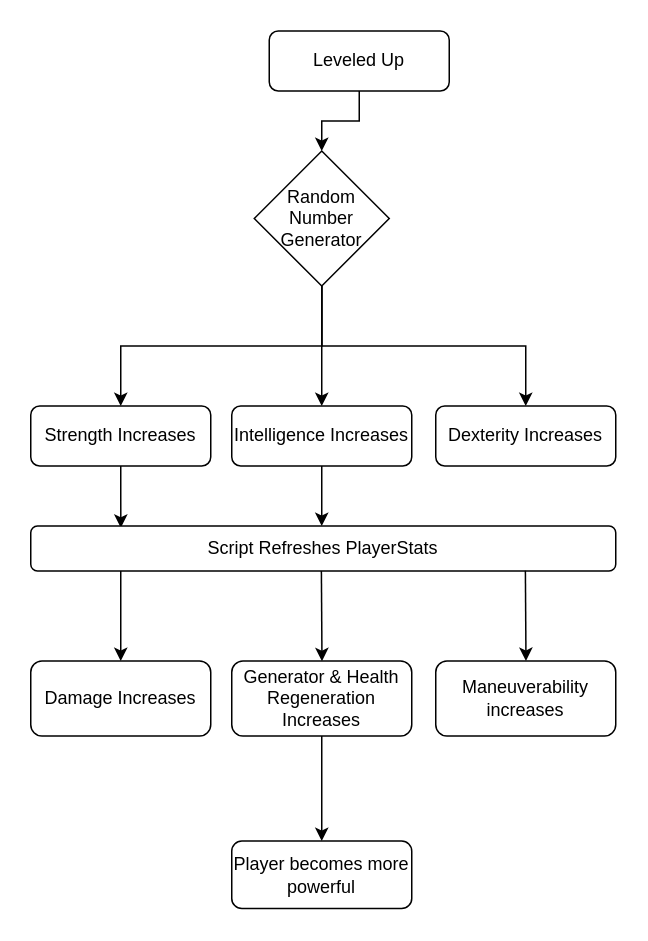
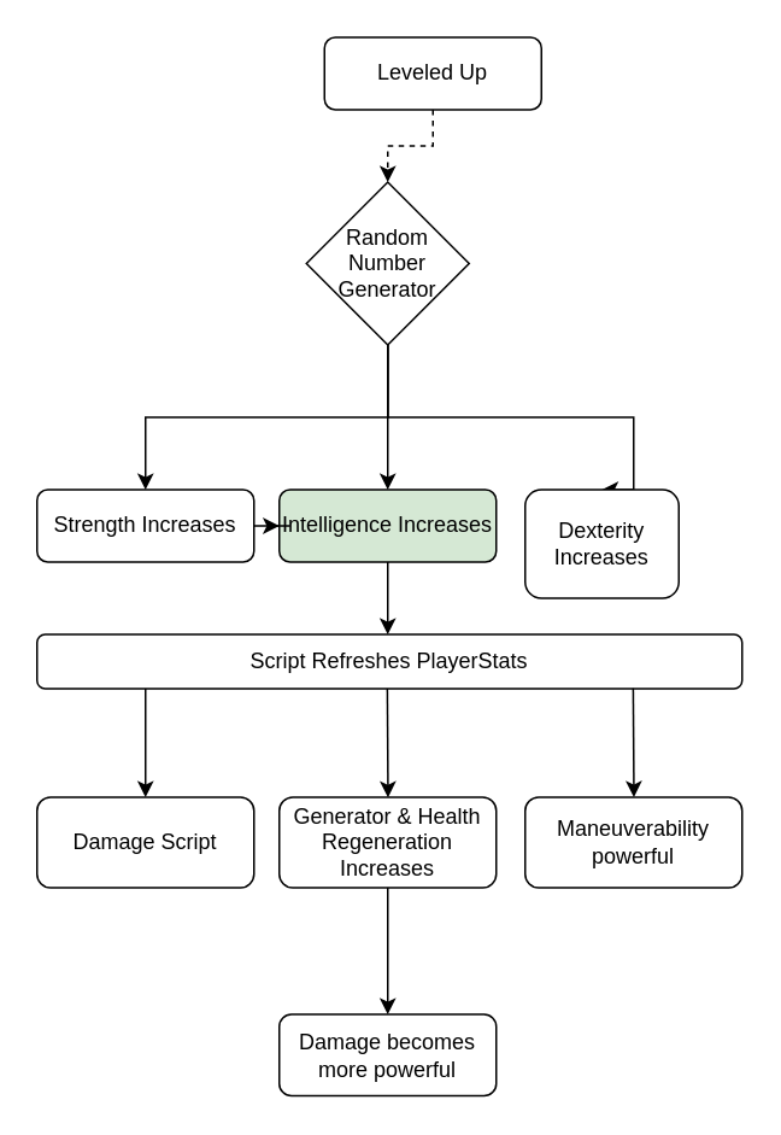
- <mxCell id="7" style="edgeStyle=orthogonalEdgeStyle;rounded=0;orthogonalLoop=1;jettySize=auto;html=1;entryX=0.5;entryY=0;entryDx=0;entryDy=0;" edge="1" parent="1" source="8" target="6"><mxGeometry relative="1" as="geometry" /></mxCell>
+ <mxCell id="7" style="edgeStyle=orthogonalEdgeStyle;rounded=0;orthogonalLoop=1;jettySize=auto;html=1;entryX=0.5;entryY=0;entryDx=0;entryDy=0;dashed=1;" edge="1" parent="1" source="8" target="6"><mxGeometry relative="1" as="geometry" /></mxCell>
- <mxCell id="10" value="Intelligence Increases" style="rounded=1;whiteSpace=wrap;html=1;" vertex="1" parent="1"><mxGeometry x="154" y="270" width="120" height="40" as="geometry" /></mxCell>
+ <mxCell id="10" value="Intelligence Increases" style="rounded=1;whiteSpace=wrap;html=1;fillColor=#d5e8d4;" vertex="1" parent="1"><mxGeometry x="154" y="270" width="120" height="40" as="geometry" /></mxCell>
- <mxCell id="5" value="Dexterity Increases" style="rounded=1;whiteSpace=wrap;html=1;" vertex="1" parent="1"><mxGeometry x="290" y="270" width="120" height="40" as="geometry" /></mxCell>
+ <mxCell id="5" value="Dexterity Increases" style="rounded=1;whiteSpace=wrap;html=1;" vertex="1" parent="1"><mxGeometry x="290" y="270" width="85" height="60" as="geometry" /></mxCell>
- <mxCell id="11" style="edgeStyle=orthogonalEdgeStyle;rounded=0;orthogonalLoop=1;jettySize=auto;html=1;entryX=0.154;entryY=0.041;entryDx=0;entryDy=0;entryPerimeter=0;" edge="1" parent="1" source="12" target="13"><mxGeometry relative="1" as="geometry" /></mxCell>
+ <mxCell id="11" style="edgeStyle=orthogonalEdgeStyle;rounded=0;orthogonalLoop=1;jettySize=auto;html=1;" edge="1" parent="1" source="12" target="10"><mxGeometry relative="1" as="geometry" /></mxCell>
- <mxCell id="17" value="Damage Increases" style="rounded=1;whiteSpace=wrap;html=1;" vertex="1" parent="1"><mxGeometry x="20" y="440" width="120" height="50" as="geometry" /></mxCell>
+ <mxCell id="17" value="Damage Script" style="rounded=1;whiteSpace=wrap;html=1;" vertex="1" parent="1"><mxGeometry x="20" y="440" width="120" height="50" as="geometry" /></mxCell>
- <mxCell id="20" value="Maneuverability increases" style="rounded=1;whiteSpace=wrap;html=1;" vertex="1" parent="1"><mxGeometry x="290" y="440" width="120" height="50" as="geometry" /></mxCell>
+ <mxCell id="20" value="Maneuverability powerful" style="rounded=1;whiteSpace=wrap;html=1;" vertex="1" parent="1"><mxGeometry x="290" y="440" width="120" height="50" as="geometry" /></mxCell>
- <mxCell id="21" value="Player becomes more powerful" style="rounded=1;whiteSpace=wrap;html=1;" vertex="1" parent="1"><mxGeometry x="154" y="560" width="120" height="45" as="geometry" /></mxCell>
+ <mxCell id="21" value="Damage becomes more powerful" style="rounded=1;whiteSpace=wrap;html=1;" vertex="1" parent="1"><mxGeometry x="154" y="560" width="120" height="45" as="geometry" /></mxCell>
